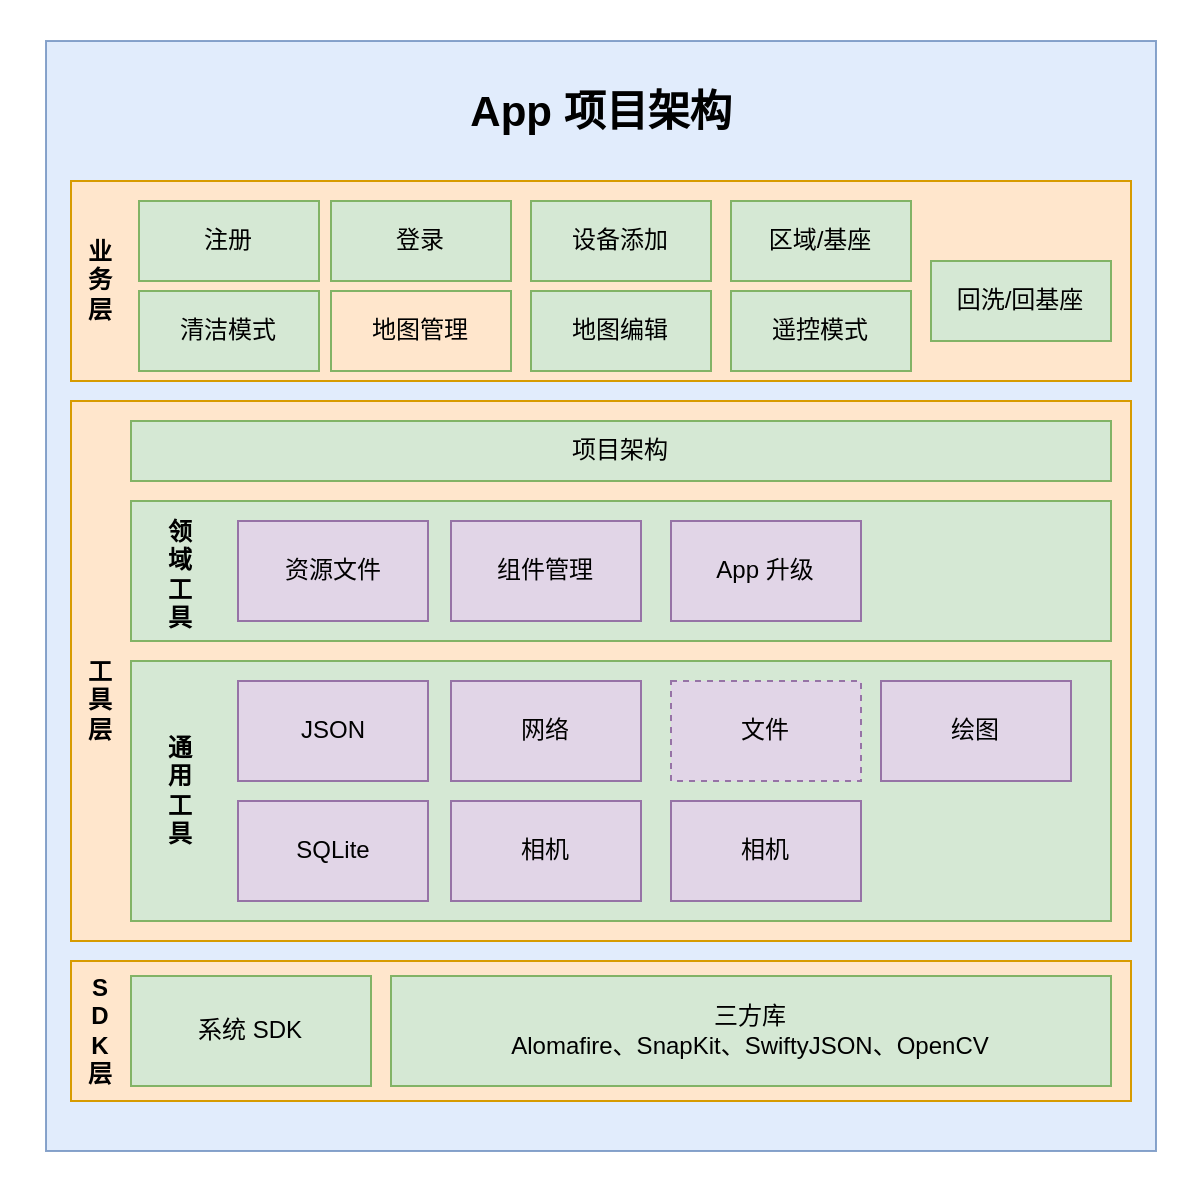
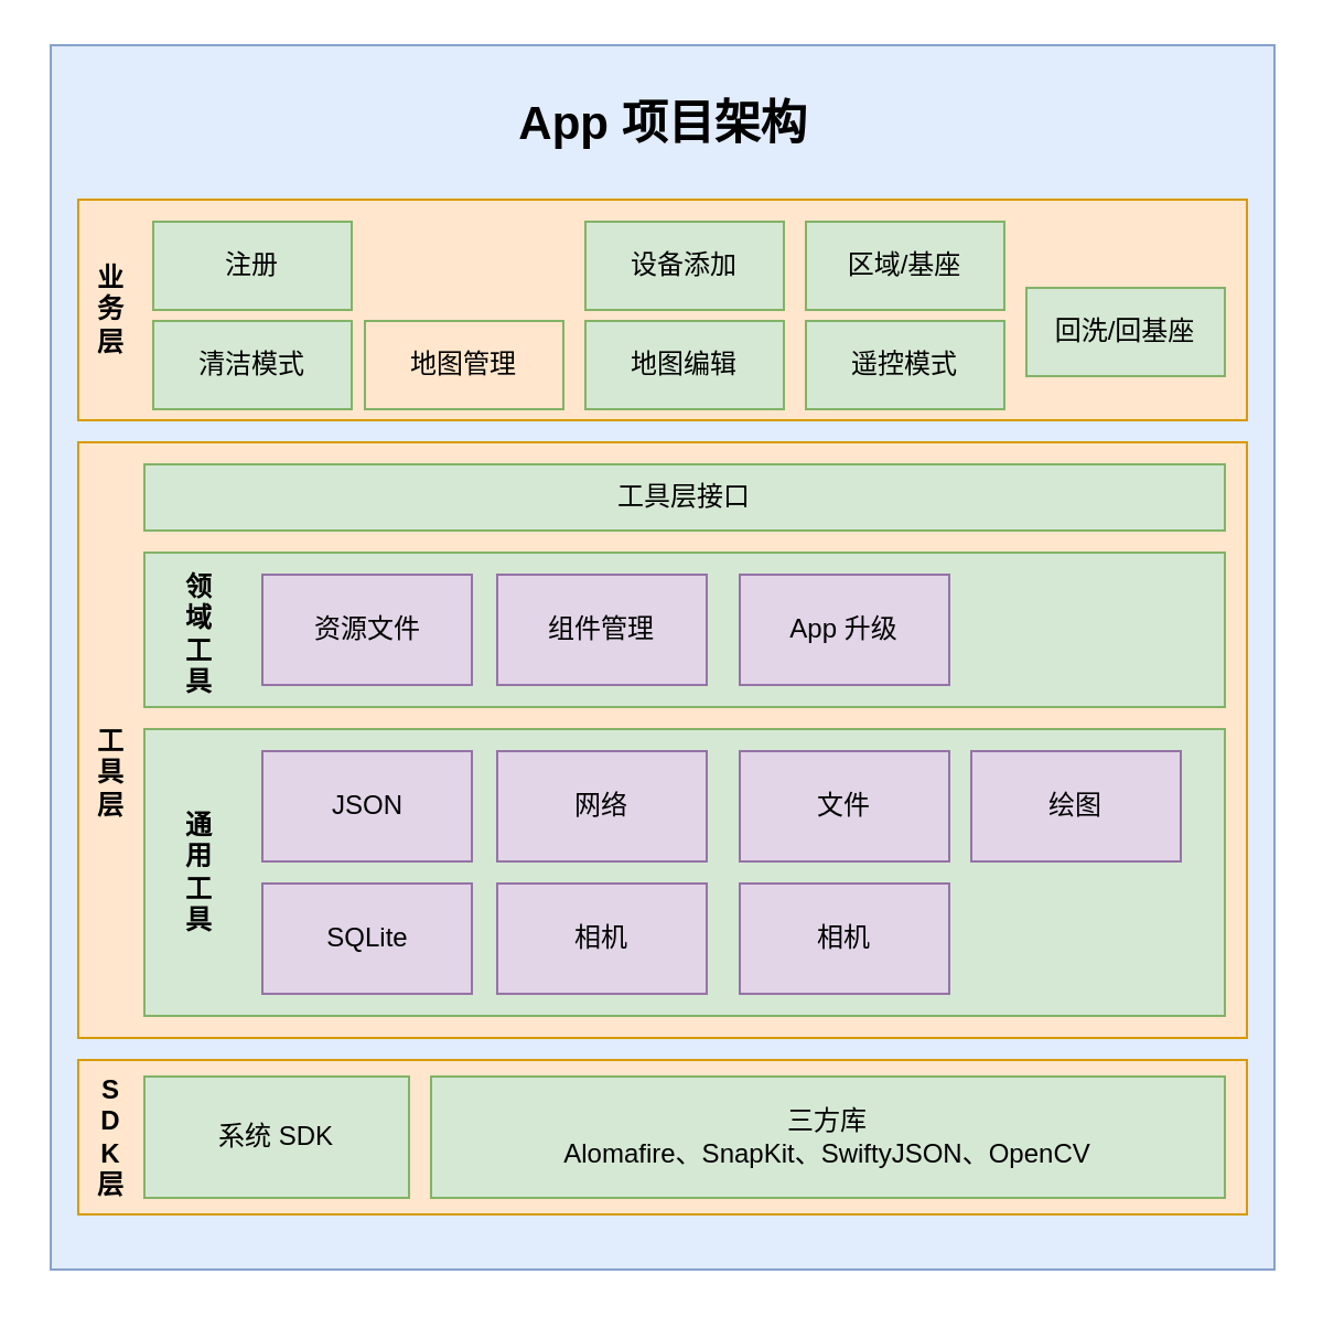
- <mxCell id="24" value="登录" style="rounded=0;whiteSpace=wrap;html=1;fillColor=#d5e8d4;strokeColor=#82b366;" vertex="1" parent="1"><mxGeometry x="165" y="100" width="90" height="40" as="geometry" /></mxCell>
- <mxCell id="21" value="项目架构" style="rounded=0;whiteSpace=wrap;html=1;fillColor=#d5e8d4;strokeColor=#82b366;" vertex="1" parent="1"><mxGeometry x="65" y="210" width="490" height="30" as="geometry" /></mxCell>
+ <mxCell id="21" value="工具层接口" style="rounded=0;whiteSpace=wrap;html=1;fillColor=#d5e8d4;strokeColor=#82b366;" vertex="1" parent="1"><mxGeometry x="65" y="210" width="490" height="30" as="geometry" /></mxCell>
- <mxCell id="17" value="文件" style="rounded=0;whiteSpace=wrap;html=1;fillColor=#e1d5e7;strokeColor=#9673a6;dashed=1;" vertex="1" parent="1"><mxGeometry x="335" y="340" width="95" height="50" as="geometry" /></mxCell>
+ <mxCell id="17" value="文件" style="rounded=0;whiteSpace=wrap;html=1;fillColor=#e1d5e7;strokeColor=#9673a6;" vertex="1" parent="1"><mxGeometry x="335" y="340" width="95" height="50" as="geometry" /></mxCell>
